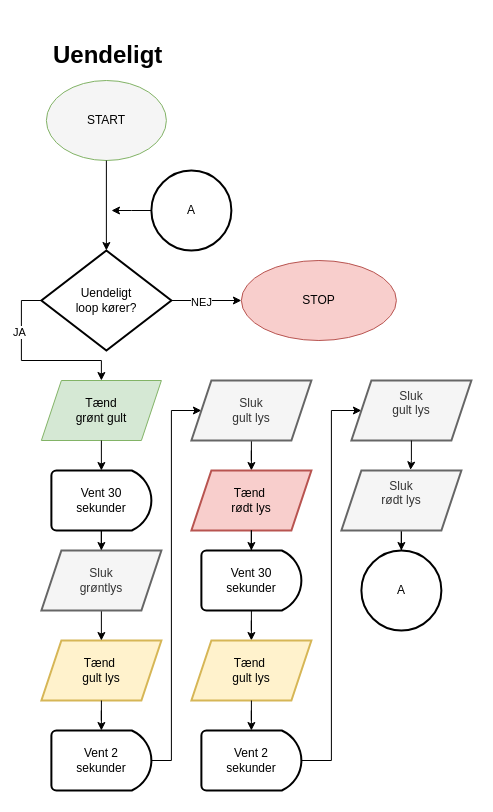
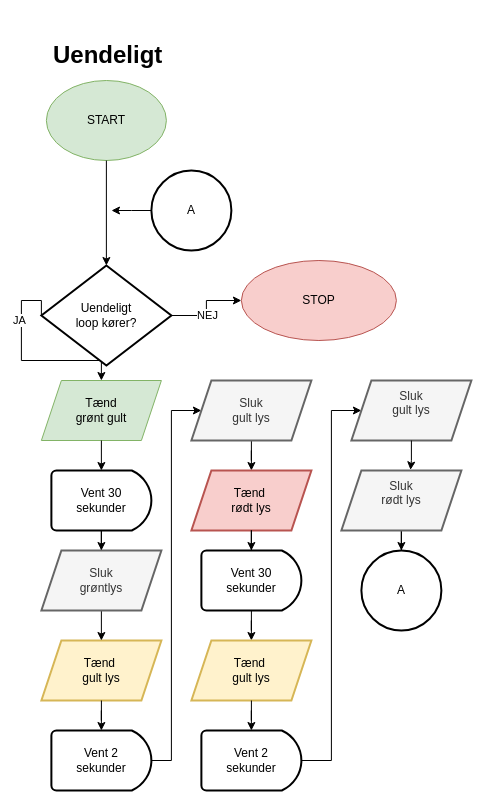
- <mxCell id="3" value="START" style="ellipse;whiteSpace=wrap;html=1;fillColor=#f5f5f5;strokeColor=#82b366;" vertex="1" parent="1"><mxGeometry x="45.89" y="80" width="120" height="80" as="geometry" /></mxCell>
+ <mxCell id="3" value="START" style="ellipse;whiteSpace=wrap;html=1;fillColor=#d5e8d4;strokeColor=#82b366;" vertex="1" parent="1"><mxGeometry x="45.89" y="80" width="120" height="80" as="geometry" /></mxCell>
- <mxCell id="32" value="&lt;div&gt;Uendeligt&lt;/div&gt;&lt;div&gt;loop kører?&lt;br&gt;&lt;/div&gt;" style="strokeWidth=2;html=1;shape=mxgraph.flowchart.decision;whiteSpace=wrap;" vertex="1" parent="1"><mxGeometry x="40.89" y="250" width="130" height="100" as="geometry" /></mxCell>
+ <mxCell id="32" value="&lt;div&gt;Uendeligt&lt;/div&gt;&lt;div&gt;loop kører?&lt;br&gt;&lt;/div&gt;" style="strokeWidth=2;html=1;shape=mxgraph.flowchart.decision;whiteSpace=wrap;" vertex="1" parent="1"><mxGeometry x="40.89" y="265" width="130" height="100" as="geometry" /></mxCell>
